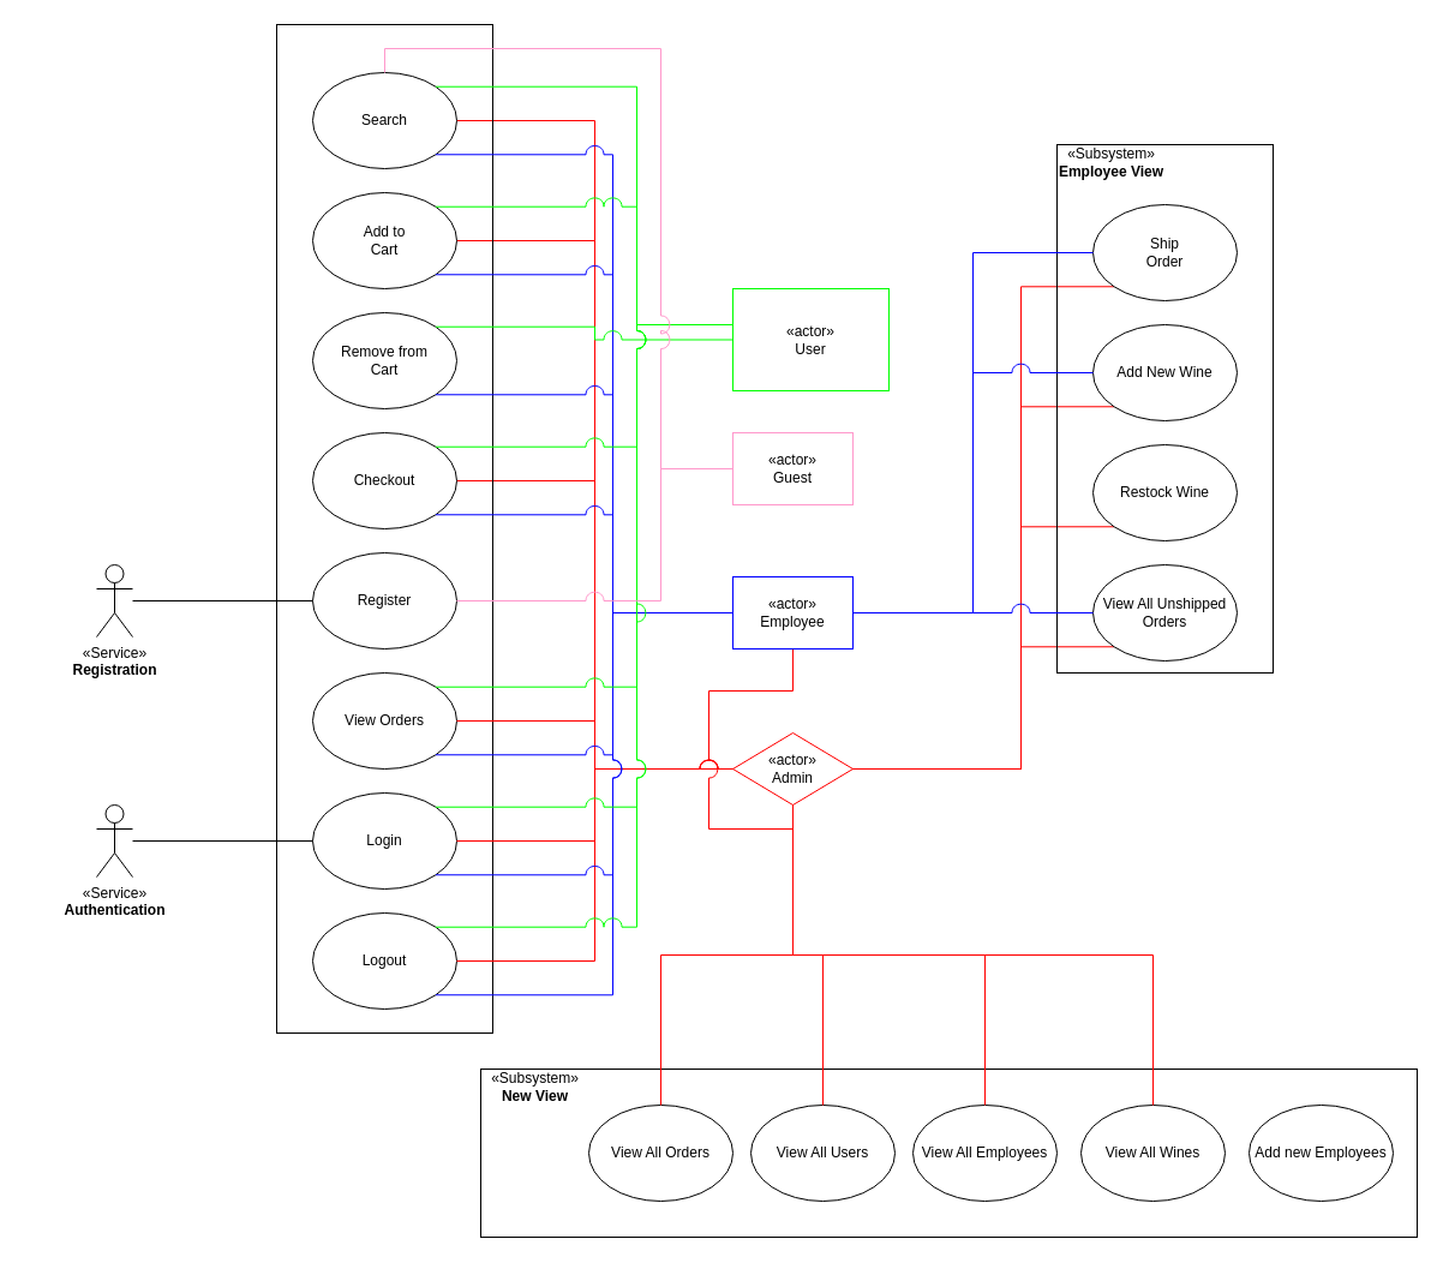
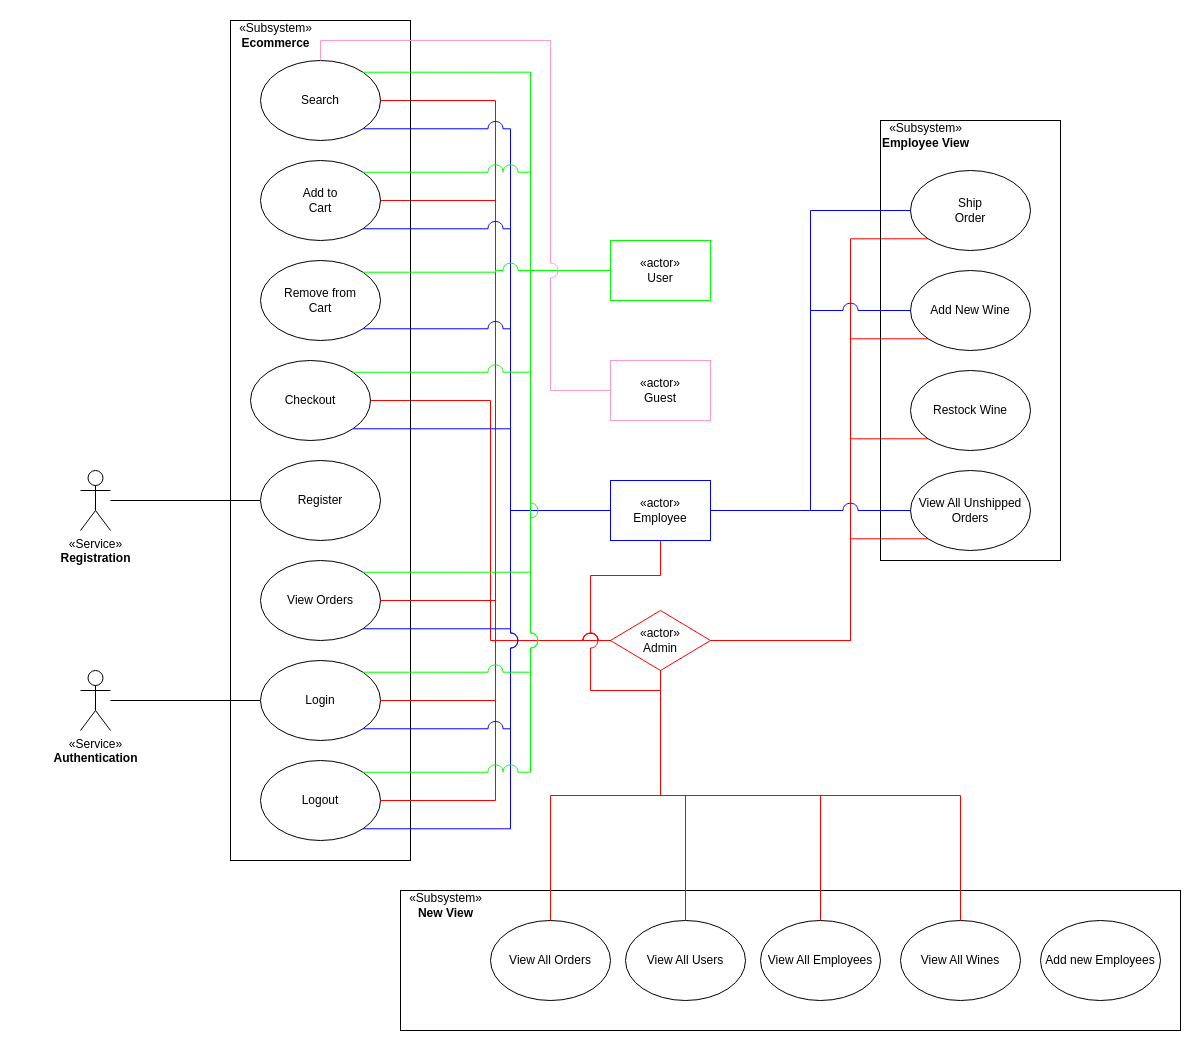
+ <mxCell id="17" value="«Subsystem»&lt;br&gt;&lt;b&gt;Ecommerce&lt;/b&gt;" style="text;html=1;align=center;verticalAlign=middle;resizable=0;points=[];autosize=1;" vertex="1" parent="10"><mxGeometry width="90" height="30" as="geometry" /></mxCell>
- <mxCell id="65" value="«actor»&lt;br&gt;User" style="rounded=0;whiteSpace=wrap;html=1;fillColor=none;strokeColor=#00FF00;" vertex="1" parent="1"><mxGeometry x="610" y="240" width="130" height="85" as="geometry" /></mxCell>
+ <mxCell id="65" value="«actor»&lt;br&gt;User" style="rounded=0;whiteSpace=wrap;html=1;fillColor=none;strokeColor=#00FF00;" vertex="1" parent="1"><mxGeometry x="610" y="240" width="100" height="60" as="geometry" /></mxCell>
- <mxCell id="14" value="Checkout" style="ellipse;whiteSpace=wrap;html=1;fillColor=none;" vertex="1" parent="10"><mxGeometry x="30" y="340" width="120" height="80" as="geometry" /></mxCell>
+ <mxCell id="14" value="Checkout" style="ellipse;whiteSpace=wrap;html=1;fillColor=none;" vertex="1" parent="10"><mxGeometry x="20" y="340" width="120" height="80" as="geometry" /></mxCell>
- <mxCell id="66" style="edgeStyle=orthogonalEdgeStyle;rounded=0;jumpStyle=arc;jumpSize=15;orthogonalLoop=1;jettySize=auto;html=1;exitX=0;exitY=0.5;exitDx=0;exitDy=0;entryX=1;entryY=0.5;entryDx=0;entryDy=0;endArrow=none;endFill=0;strokeColor=#FF99CC;" edge="1" parent="1" source="68" target="18"><mxGeometry relative="1" as="geometry"><Array as="points"><mxPoint x="550" y="390" /><mxPoint x="550" y="500" /></Array></mxGeometry></mxCell>
